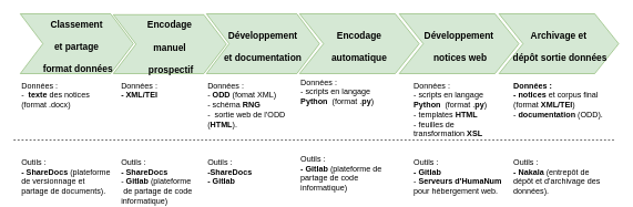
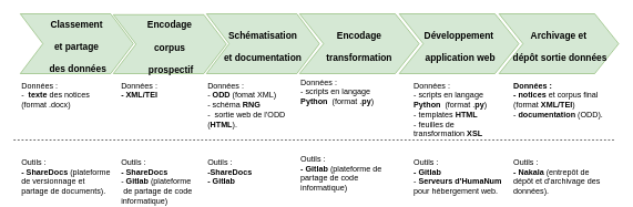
- <mxCell id="2" value="&lt;font style=&quot;font-size: 14px;&quot;&gt;&lt;b&gt;Classement &lt;br&gt;et partage&lt;br&gt;&amp;nbsp;format données&lt;/b&gt;&lt;/font&gt;" style="shape=step;whiteSpace=wrap;html=1;fontSize=28;fillColor=#d5e8d4;strokeColor=#82b366;" parent="1" vertex="1"><mxGeometry x="30" y="20" width="170" height="90" as="geometry" /></mxCell>
+ <mxCell id="2" value="&lt;font style=&quot;font-size: 14px;&quot;&gt;&lt;b&gt;Classement &lt;br&gt;et partage&lt;br&gt;&amp;nbsp;des données&lt;/b&gt;&lt;/font&gt;" style="shape=step;whiteSpace=wrap;html=1;fontSize=28;fillColor=#d5e8d4;strokeColor=#82b366;" parent="1" vertex="1"><mxGeometry x="30" y="20" width="170" height="90" as="geometry" /></mxCell>
- <mxCell id="3" value="&lt;font style=&quot;font-size: 14px;&quot;&gt;&lt;b&gt;Développement &lt;br&gt;et documentation&lt;/b&gt;&lt;/font&gt;" style="shape=step;whiteSpace=wrap;html=1;fontSize=28;fillColor=#d5e8d4;strokeColor=#82b366;" parent="1" vertex="1"><mxGeometry x="310" y="20" width="170" height="90" as="geometry" /></mxCell>
+ <mxCell id="3" value="&lt;font style=&quot;font-size: 14px;&quot;&gt;&lt;b&gt;Schématisation &lt;br&gt;et documentation&lt;/b&gt;&lt;/font&gt;" style="shape=step;whiteSpace=wrap;html=1;fontSize=28;fillColor=#d5e8d4;strokeColor=#82b366;" parent="1" vertex="1"><mxGeometry x="310" y="20" width="170" height="90" as="geometry" /></mxCell>
- <mxCell id="5" value="&lt;font style=&quot;font-size: 14px;&quot;&gt;&lt;b&gt;Encodage &lt;br&gt;automatique&lt;/b&gt;&lt;/font&gt;" style="shape=step;whiteSpace=wrap;html=1;fontSize=28;fillColor=#d5e8d4;strokeColor=#82b366;" parent="1" vertex="1"><mxGeometry x="450" y="20" width="180" height="90" as="geometry" /></mxCell>
+ <mxCell id="5" value="&lt;font style=&quot;font-size: 14px;&quot;&gt;&lt;b&gt;Encodage &lt;br&gt;transformation&lt;/b&gt;&lt;/font&gt;" style="shape=step;whiteSpace=wrap;html=1;fontSize=28;fillColor=#d5e8d4;strokeColor=#82b366;" parent="1" vertex="1"><mxGeometry x="450" y="20" width="180" height="90" as="geometry" /></mxCell>
- <mxCell id="6" value="&lt;font style=&quot;font-size: 14px;&quot;&gt;&lt;b&gt;Développement&lt;br&gt;&amp;nbsp;notices web&lt;/b&gt;&lt;/font&gt;" style="shape=step;whiteSpace=wrap;html=1;fontSize=28;fillColor=#d5e8d4;strokeColor=#82b366;" parent="1" vertex="1"><mxGeometry x="600" y="20" width="180" height="90" as="geometry" /></mxCell>
+ <mxCell id="6" value="&lt;font style=&quot;font-size: 14px;&quot;&gt;&lt;b&gt;Développement&lt;br&gt;&amp;nbsp;application web&lt;/b&gt;&lt;/font&gt;" style="shape=step;whiteSpace=wrap;html=1;fontSize=28;fillColor=#d5e8d4;strokeColor=#82b366;" parent="1" vertex="1"><mxGeometry x="600" y="20" width="180" height="90" as="geometry" /></mxCell>
- <mxCell id="4" value="&lt;font style=&quot;font-size: 14px;&quot;&gt;&lt;b&gt;Encodage &lt;br&gt;manuel&lt;br&gt;&amp;nbsp;prospectif&lt;/b&gt;&lt;/font&gt;" style="shape=step;whiteSpace=wrap;html=1;fontSize=28;fillColor=#d5e8d4;strokeColor=#82b366;" parent="1" vertex="1"><mxGeometry x="170" y="21.25" width="170" height="88.75" as="geometry" /></mxCell>
+ <mxCell id="4" value="&lt;font style=&quot;font-size: 14px;&quot;&gt;&lt;b&gt;Encodage &lt;br&gt;corpus&lt;br&gt;&amp;nbsp;prospectif&lt;/b&gt;&lt;/font&gt;" style="shape=step;whiteSpace=wrap;html=1;fontSize=28;fillColor=#d5e8d4;strokeColor=#82b366;" parent="1" vertex="1"><mxGeometry x="170" y="21.25" width="170" height="88.75" as="geometry" /></mxCell>
